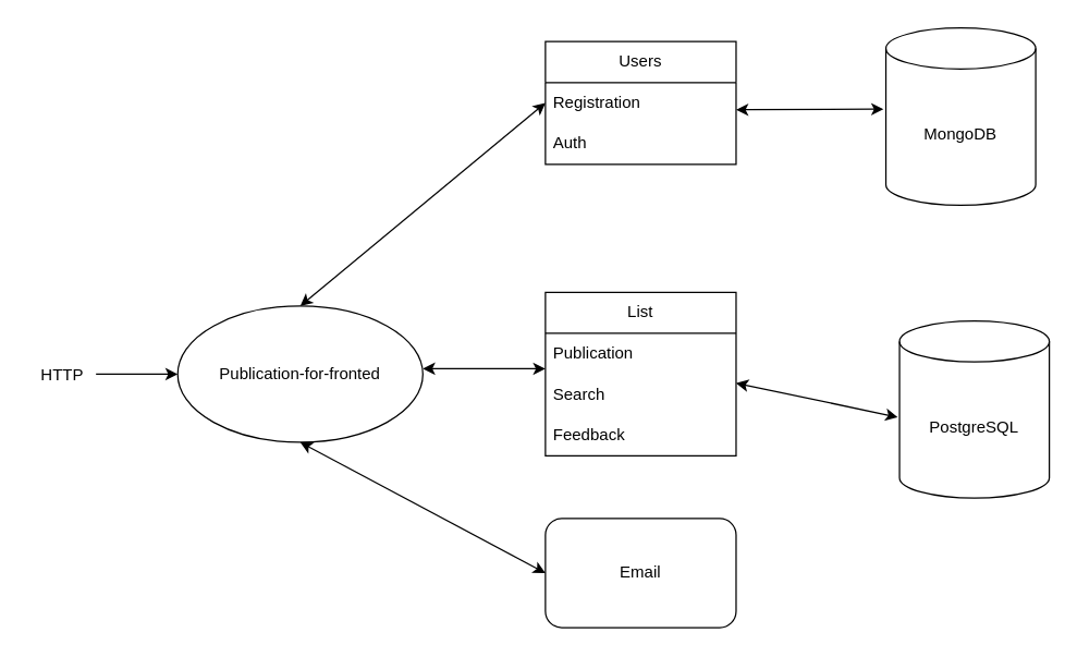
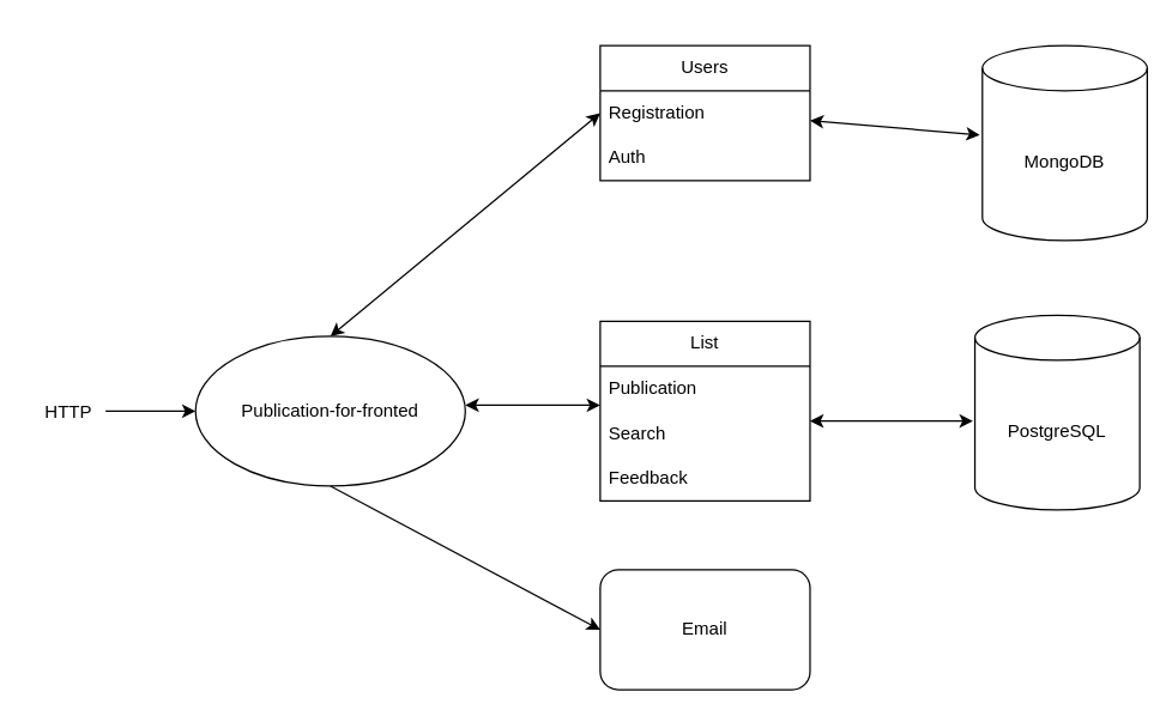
- <mxCell id="2" value="MongoDB" style="shape=cylinder3;whiteSpace=wrap;html=1;boundedLbl=1;backgroundOutline=1;size=15;" vertex="1" parent="1"><mxGeometry x="650" y="20" width="110" height="130" as="geometry" /></mxCell>
+ <mxCell id="2" value="MongoDB" style="shape=cylinder3;whiteSpace=wrap;html=1;boundedLbl=1;backgroundOutline=1;size=15;" vertex="1" parent="1"><mxGeometry x="655" y="30" width="110" height="130" as="geometry" /></mxCell>
- <mxCell id="6" value="PostgreSQL" style="shape=cylinder3;whiteSpace=wrap;html=1;boundedLbl=1;backgroundOutline=1;size=15;" vertex="1" parent="1"><mxGeometry x="660" y="235" width="110" height="130" as="geometry" /></mxCell>
+ <mxCell id="6" value="PostgreSQL" style="shape=cylinder3;whiteSpace=wrap;html=1;boundedLbl=1;backgroundOutline=1;size=15;" vertex="1" parent="1"><mxGeometry x="650" y="210" width="110" height="130" as="geometry" /></mxCell>
- <mxCell id="15" value="" style="endArrow=classic;startArrow=classic;html=1;rounded=0;exitX=0;exitY=0.5;exitDx=0;exitDy=0;entryX=0.5;entryY=1;entryDx=0;entryDy=0;" edge="1" parent="1" source="11" target="12"><mxGeometry width="50" height="50" relative="1" as="geometry"><mxPoint x="170" y="364" as="sourcePoint" /><mxPoint x="220" y="320" as="targetPoint" /></mxGeometry></mxCell>
+ <mxCell id="15" value="" style="endArrow=none;startArrow=classic;html=1;rounded=0;exitX=0;exitY=0.5;exitDx=0;exitDy=0;entryX=0.5;entryY=1;entryDx=0;entryDy=0;" edge="1" parent="1" source="11" target="12"><mxGeometry width="50" height="50" relative="1" as="geometry"><mxPoint x="170" y="364" as="sourcePoint" /><mxPoint x="220" y="320" as="targetPoint" /></mxGeometry></mxCell>
